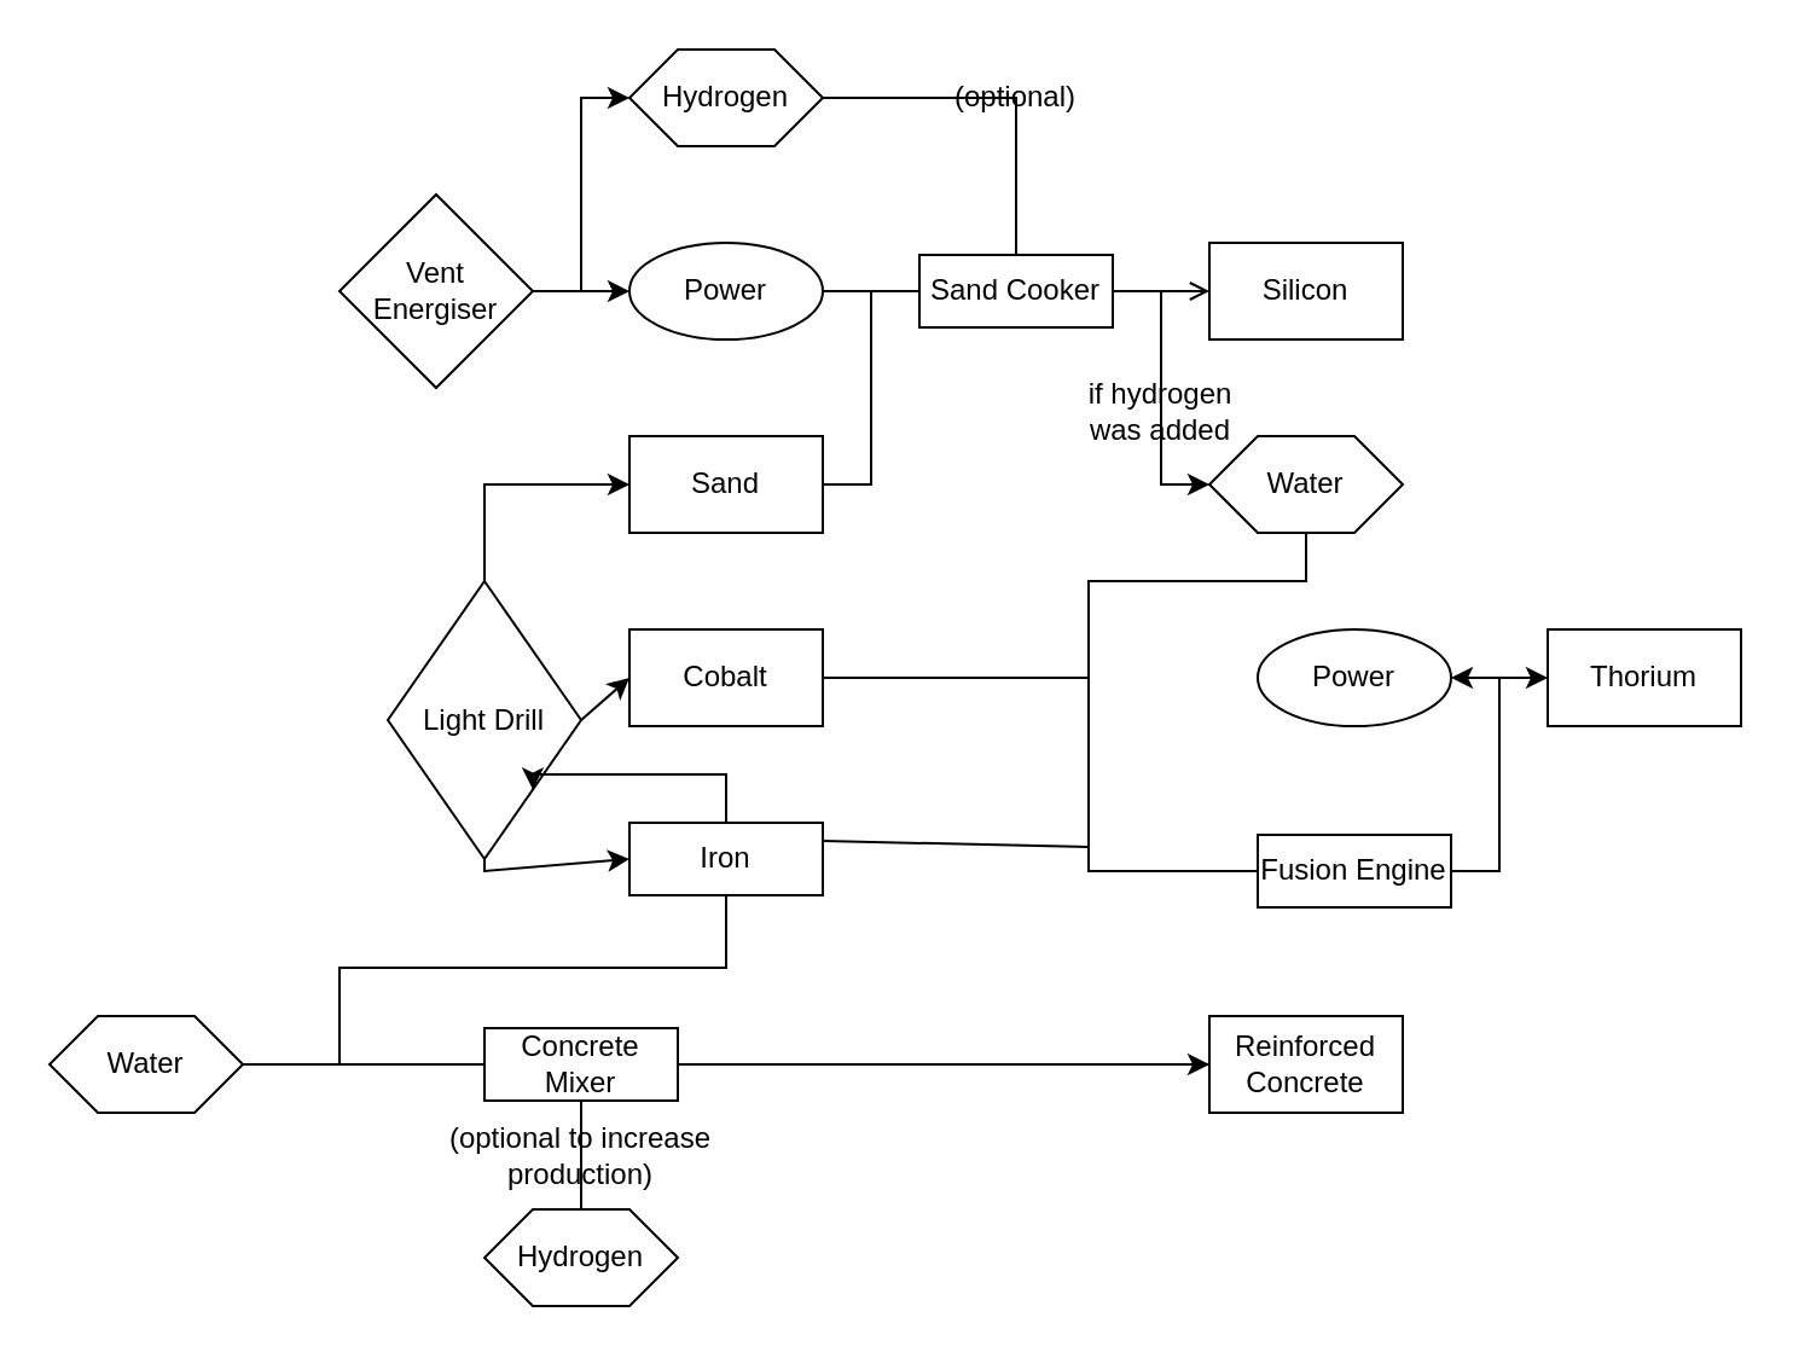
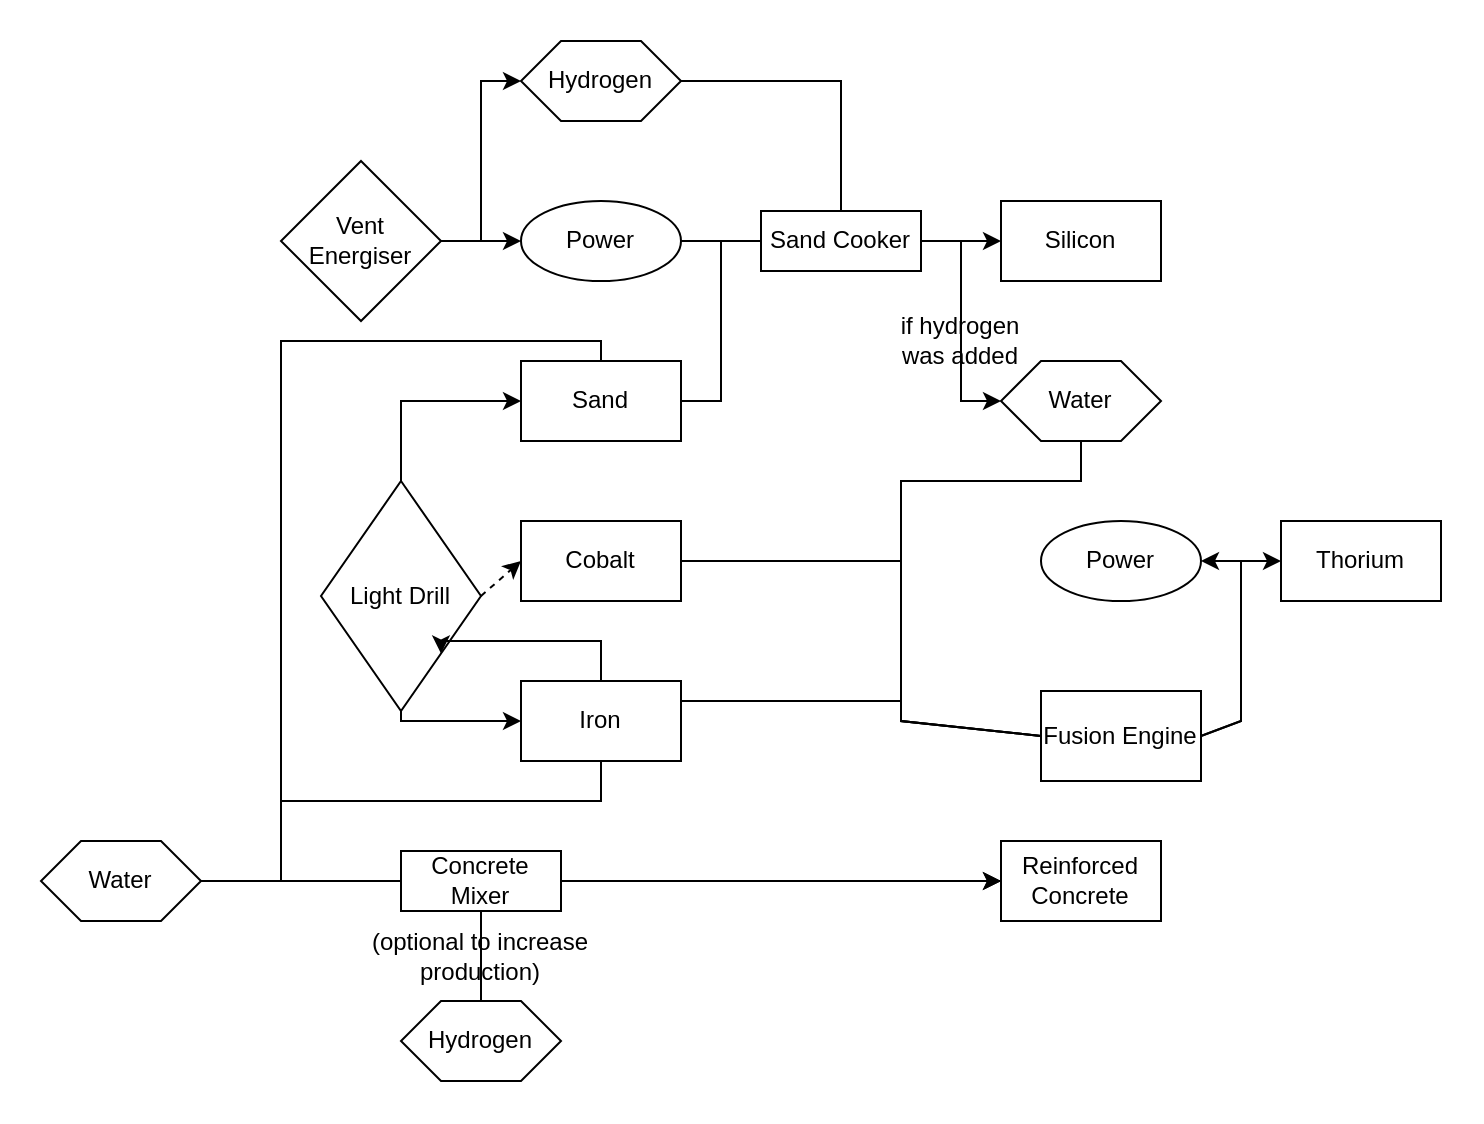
- <mxCell id="28" value="(optional)" style="text;html=1;align=center;verticalAlign=middle;whiteSpace=wrap;rounded=0;fontFamily=Helvetica;fontSize=12;fontColor=default;" vertex="1" parent="1"><mxGeometry x="390" y="25" width="60" height="30" as="geometry" /></mxCell>
- <mxCell id="17" value="" style="endArrow=open;html=1;rounded=0;fontFamily=Helvetica;fontSize=12;fontColor=default;exitX=1;exitY=0.5;exitDx=0;exitDy=0;" edge="1" parent="1" source="7" target="3"><mxGeometry width="50" height="50" relative="1" as="geometry"><mxPoint x="420" y="225" as="sourcePoint" /><mxPoint x="470" y="175" as="targetPoint" /></mxGeometry></mxCell>
+ <mxCell id="17" value="" style="endArrow=classic;html=1;rounded=0;fontFamily=Helvetica;fontSize=12;fontColor=default;exitX=1;exitY=0.5;exitDx=0;exitDy=0;" edge="1" parent="1" source="7" target="3"><mxGeometry width="50" height="50" relative="1" as="geometry"><mxPoint x="420" y="225" as="sourcePoint" /><mxPoint x="470" y="175" as="targetPoint" /></mxGeometry></mxCell>
+ <mxCell id="32" value="" style="endArrow=classic;html=1;rounded=0;fontFamily=Helvetica;fontSize=12;fontColor=default;exitX=0.5;exitY=0;exitDx=0;exitDy=0;entryX=0;entryY=0.5;entryDx=0;entryDy=0;" edge="1" parent="1" source="2" target="33"><mxGeometry width="50" height="50" relative="1" as="geometry"><mxPoint x="380" y="220" as="sourcePoint" /><mxPoint x="380" y="420" as="targetPoint" /><Array as="points"><mxPoint x="300" y="170" /><mxPoint x="140" y="170" /><mxPoint x="140" y="440" /></Array></mxGeometry></mxCell>
- <mxCell id="30" value="" style="endArrow=classic;html=1;rounded=0;fontFamily=Helvetica;fontSize=12;fontColor=default;exitX=1;exitY=0.5;exitDx=0;exitDy=0;entryX=0;entryY=0.5;entryDx=0;entryDy=0;" edge="1" parent="1" source="8" target="6"><mxGeometry width="50" height="50" relative="1" as="geometry"><mxPoint x="240" y="370" as="sourcePoint" /><mxPoint x="290" y="320" as="targetPoint" /></mxGeometry></mxCell>
+ <mxCell id="30" value="" style="endArrow=classic;html=1;rounded=0;fontFamily=Helvetica;fontSize=12;fontColor=default;exitX=1;exitY=0.5;exitDx=0;exitDy=0;entryX=0;entryY=0.5;entryDx=0;entryDy=0;dashed=1;" edge="1" parent="1" source="8" target="6"><mxGeometry width="50" height="50" relative="1" as="geometry"><mxPoint x="240" y="370" as="sourcePoint" /><mxPoint x="290" y="320" as="targetPoint" /></mxGeometry></mxCell>
- <mxCell id="5" value="Iron" style="rounded=0;whiteSpace=wrap;html=1;" vertex="1" parent="1"><mxGeometry x="260" y="340" width="80" height="30" as="geometry" /></mxCell>
+ <mxCell id="5" value="Iron" style="rounded=0;whiteSpace=wrap;html=1;" vertex="1" parent="1"><mxGeometry x="260" y="340" width="80" height="40" as="geometry" /></mxCell>
- <mxCell id="14" value="Fusion Engine" style="text;html=1;align=center;verticalAlign=middle;whiteSpace=wrap;rounded=0;fontFamily=Helvetica;fontSize=12;fontColor=default;fillColor=default;strokeColor=default;" vertex="1" parent="1"><mxGeometry x="520" y="345" width="80" height="30" as="geometry" /></mxCell>
+ <mxCell id="14" value="Fusion Engine" style="text;html=1;align=center;verticalAlign=middle;whiteSpace=wrap;rounded=0;fontFamily=Helvetica;fontSize=12;fontColor=default;fillColor=default;strokeColor=default;" vertex="1" parent="1"><mxGeometry x="520" y="345" width="80" height="45" as="geometry" /></mxCell>
